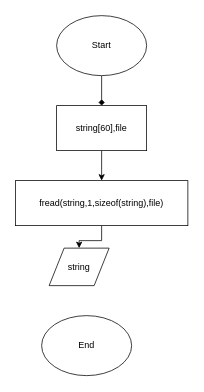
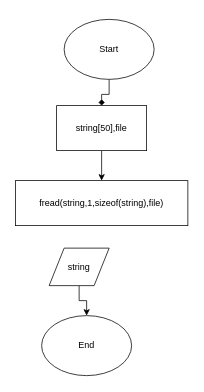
- <mxCell id="3" value="Start" style="ellipse;whiteSpace=wrap;html=1;" vertex="1" parent="1"><mxGeometry x="75" y="20" width="120" height="80" as="geometry" /></mxCell>
+ <mxCell id="3" value="Start" style="ellipse;whiteSpace=wrap;html=1;" vertex="1" parent="1"><mxGeometry x="85" y="25" width="120" height="80" as="geometry" /></mxCell>
- <mxCell id="5" value="string[60],file" style="rounded=0;whiteSpace=wrap;html=1;" vertex="1" parent="1"><mxGeometry x="75" y="140" width="120" height="60" as="geometry" /></mxCell>
+ <mxCell id="5" value="string[50],file" style="rounded=0;whiteSpace=wrap;html=1;" vertex="1" parent="1"><mxGeometry x="75" y="140" width="120" height="60" as="geometry" /></mxCell>
- <mxCell id="8" style="edgeStyle=orthogonalEdgeStyle;rounded=0;orthogonalLoop=1;jettySize=auto;html=1;" edge="1" parent="1" source="9" target="7"><mxGeometry relative="1" as="geometry" /></mxCell>
+ <mxCell id="6" style="edgeStyle=orthogonalEdgeStyle;rounded=0;orthogonalLoop=1;jettySize=auto;html=1;" edge="1" parent="1" source="7" target="10"><mxGeometry relative="1" as="geometry" /></mxCell>
